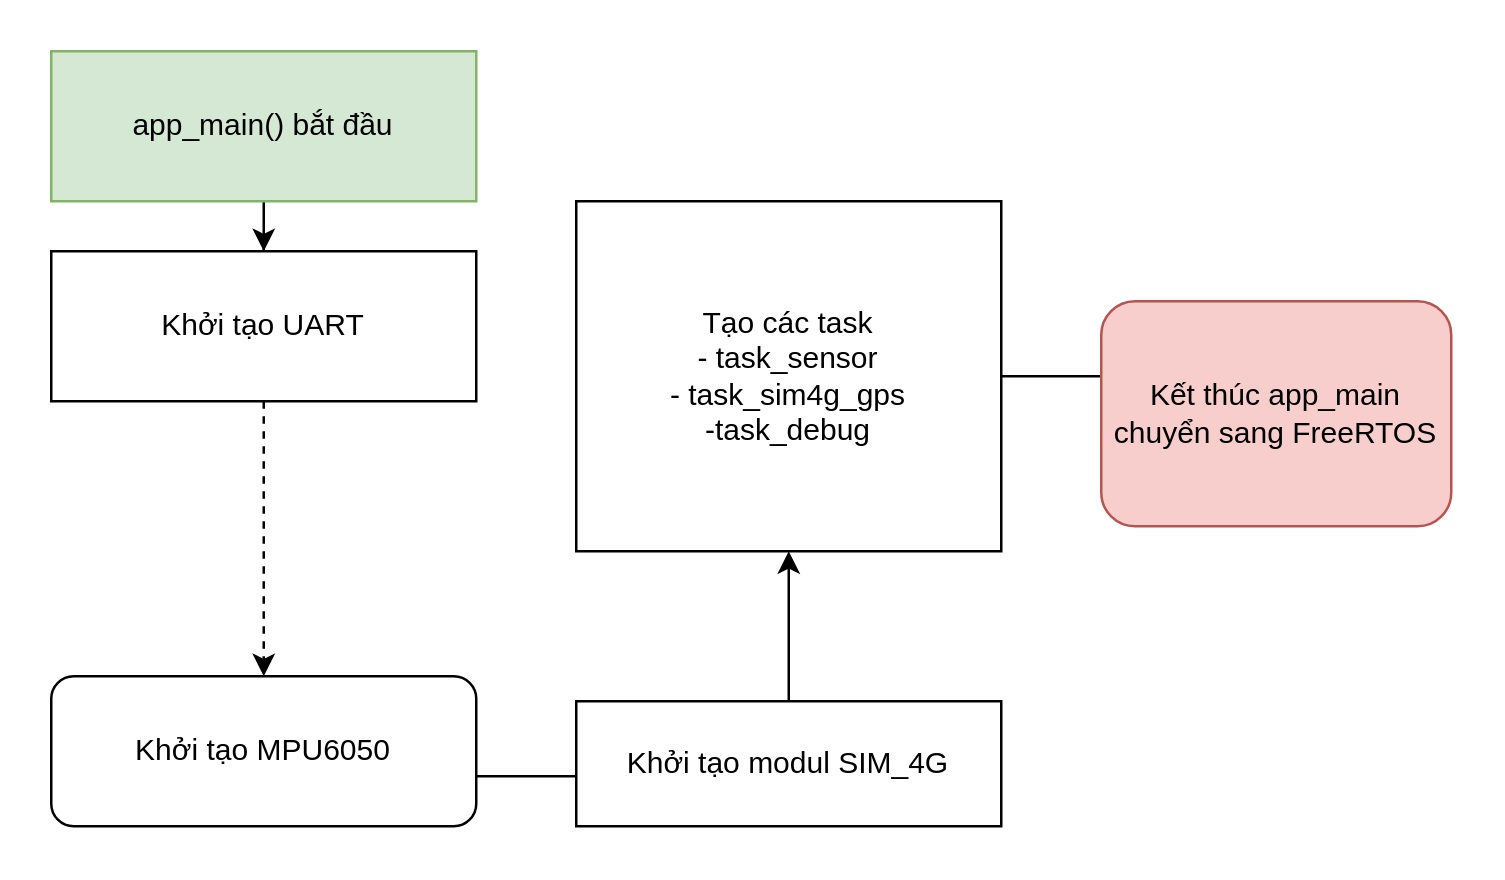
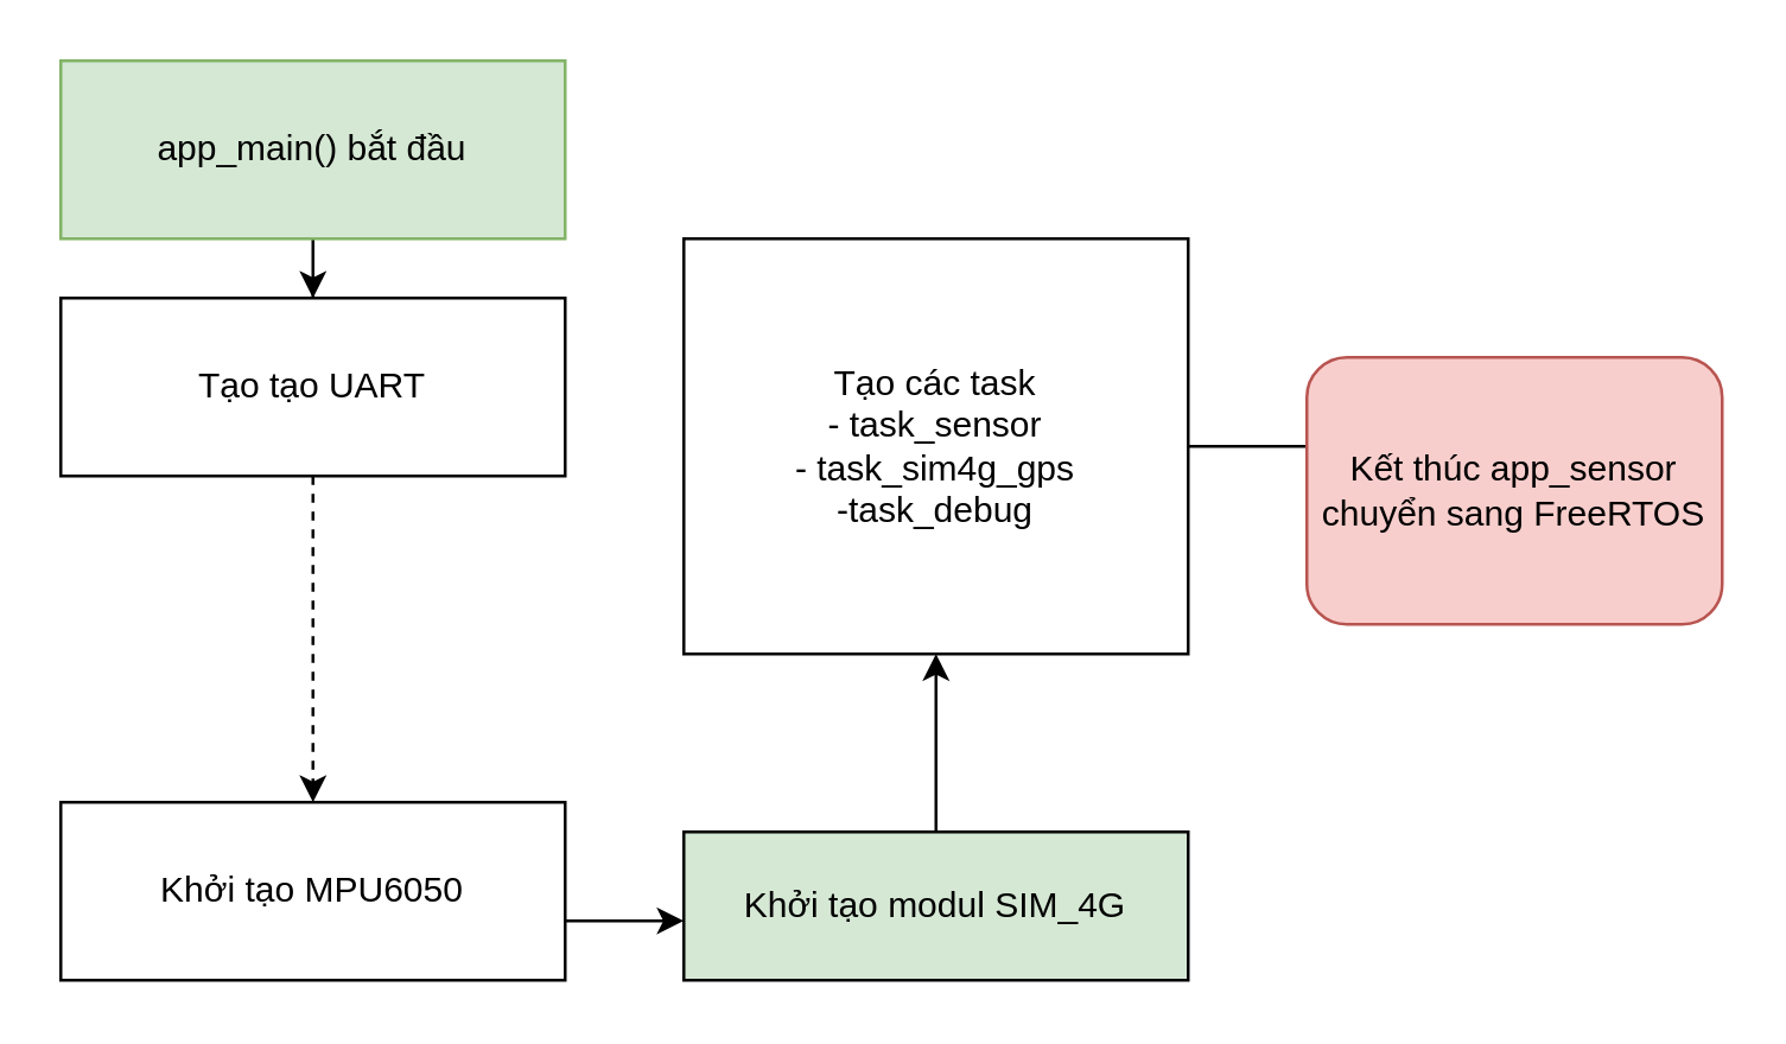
- <mxCell id="5" value="Khởi tạo UART" style="rounded=0;whiteSpace=wrap;html=1;" vertex="1" parent="1"><mxGeometry x="20" y="100" width="170" height="60" as="geometry" /></mxCell>
+ <mxCell id="5" value="Tạo tạo UART" style="rounded=0;whiteSpace=wrap;html=1;" vertex="1" parent="1"><mxGeometry x="20" y="100" width="170" height="60" as="geometry" /></mxCell>
- <mxCell id="12" value="Kết thúc app_main chuyển sang FreeRTOS" style="rounded=1;whiteSpace=wrap;html=1;fillColor=#f8cecc;strokeColor=#b85450;" vertex="1" parent="1"><mxGeometry x="440" y="120" width="140" height="90" as="geometry" /></mxCell>
+ <mxCell id="12" value="Kết thúc app_sensor chuyển sang FreeRTOS" style="rounded=1;whiteSpace=wrap;html=1;fillColor=#f8cecc;strokeColor=#b85450;" vertex="1" parent="1"><mxGeometry x="440" y="120" width="140" height="90" as="geometry" /></mxCell>
- <mxCell id="7" value="Khởi tạo MPU6050" style="whiteSpace=wrap;html=1;rounded=1;" vertex="1" parent="1"><mxGeometry x="20" y="270" width="170" height="60" as="geometry" /></mxCell>
+ <mxCell id="7" value="Khởi tạo MPU6050" style="rounded=0;whiteSpace=wrap;html=1;" vertex="1" parent="1"><mxGeometry x="20" y="270" width="170" height="60" as="geometry" /></mxCell>
- <mxCell id="11" value="Khởi tạo modul SIM_4G" style="rounded=0;whiteSpace=wrap;html=1;" vertex="1" parent="1"><mxGeometry x="230" y="280" width="170" height="50" as="geometry" /></mxCell>
+ <mxCell id="11" value="Khởi tạo modul SIM_4G" style="rounded=0;whiteSpace=wrap;html=1;fillColor=#d5e8d4;" vertex="1" parent="1"><mxGeometry x="230" y="280" width="170" height="50" as="geometry" /></mxCell>
- <mxCell id="6" value="" style="edgeStyle=orthogonalEdgeStyle;rounded=0;orthogonalLoop=1;jettySize=auto;html=1;endArrow=none;" edge="1" parent="1" source="7" target="11"><mxGeometry relative="1" as="geometry"><Array as="points"><mxPoint x="210" y="310" /><mxPoint x="210" y="310" /></Array></mxGeometry></mxCell>
+ <mxCell id="6" value="" style="edgeStyle=orthogonalEdgeStyle;rounded=0;orthogonalLoop=1;jettySize=auto;html=1;" edge="1" parent="1" source="7" target="11"><mxGeometry relative="1" as="geometry"><Array as="points"><mxPoint x="210" y="310" /><mxPoint x="210" y="310" /></Array></mxGeometry></mxCell>
